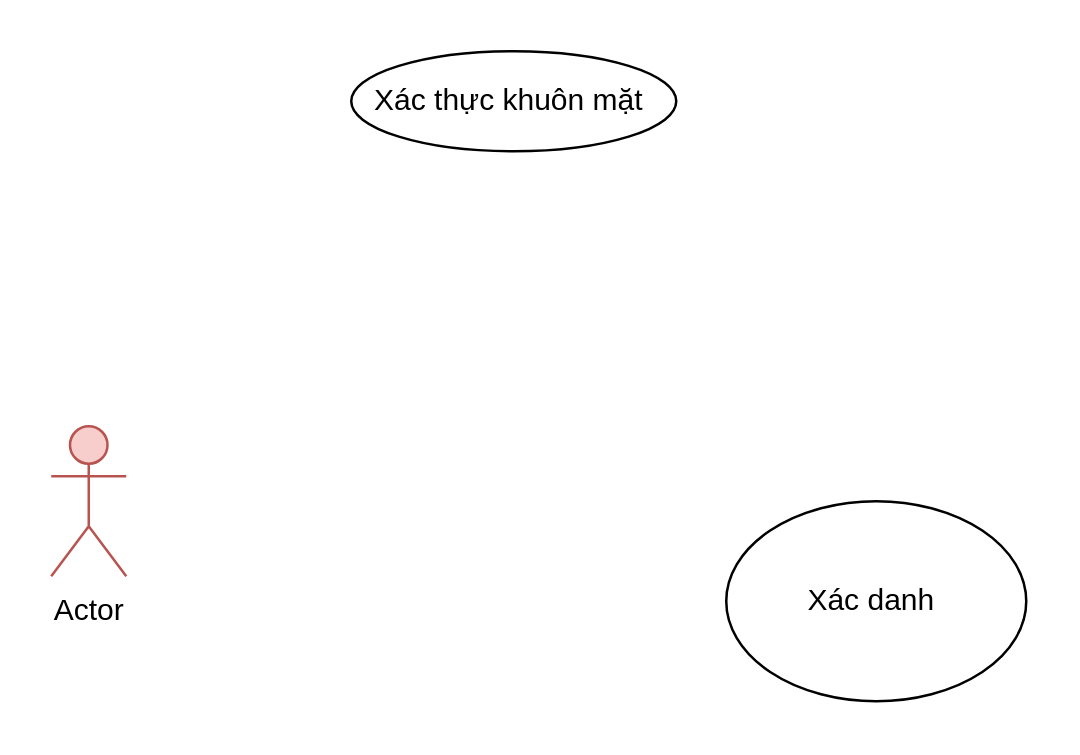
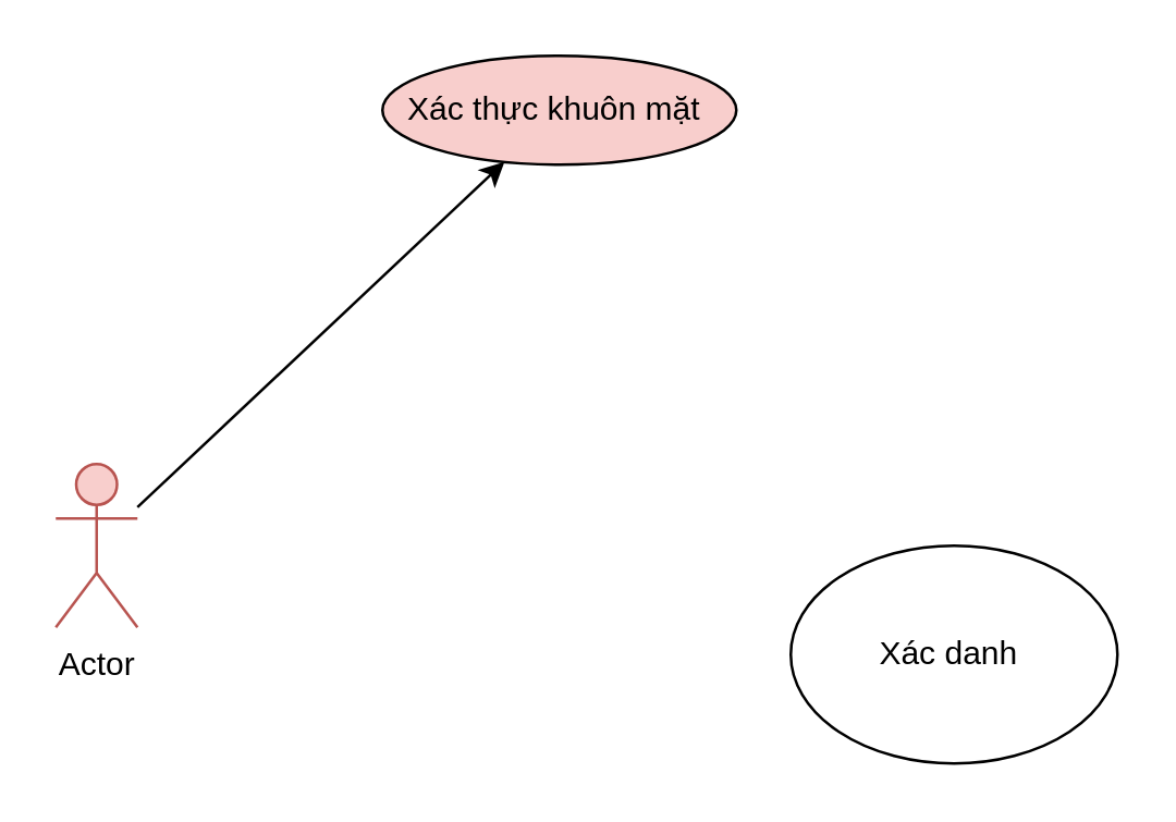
- <mxCell id="3" value="Xác thực khuôn mặt&amp;nbsp;" style="ellipse;whiteSpace=wrap;html=1;" vertex="1" parent="1"><mxGeometry x="140" y="20" width="130" height="40" as="geometry" /></mxCell>
+ <mxCell id="3" value="Xác thực khuôn mặt&amp;nbsp;" style="ellipse;whiteSpace=wrap;html=1;fillColor=#f8cecc;" vertex="1" parent="1"><mxGeometry x="140" y="20" width="130" height="40" as="geometry" /></mxCell>
+ <mxCell id="5" value="" style="endArrow=classic;html=1;rounded=0;" edge="1" parent="1" source="2" target="3"><mxGeometry width="50" height="50" relative="1" as="geometry"><mxPoint x="330" y="270" as="sourcePoint" /><mxPoint x="380" y="220" as="targetPoint" /><Array as="points" /></mxGeometry></mxCell>
